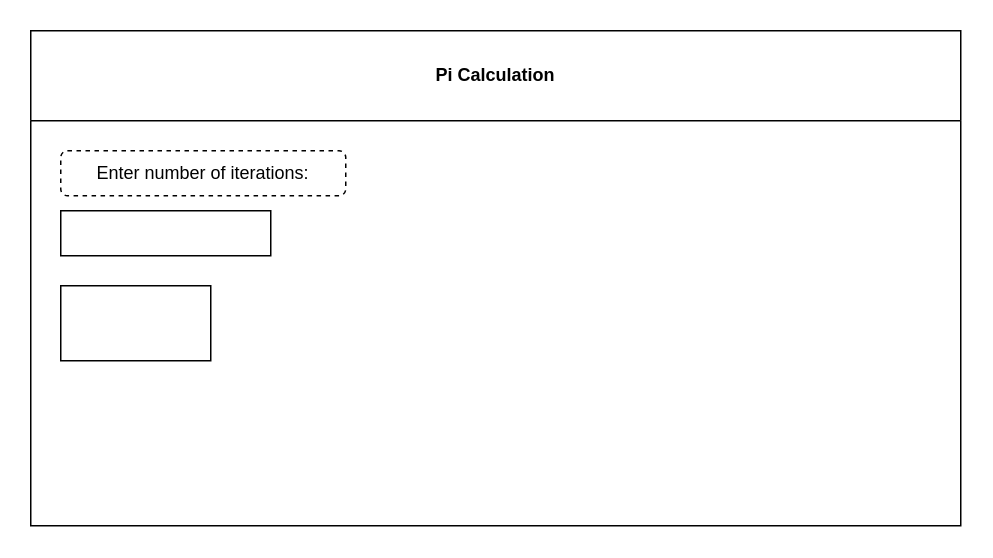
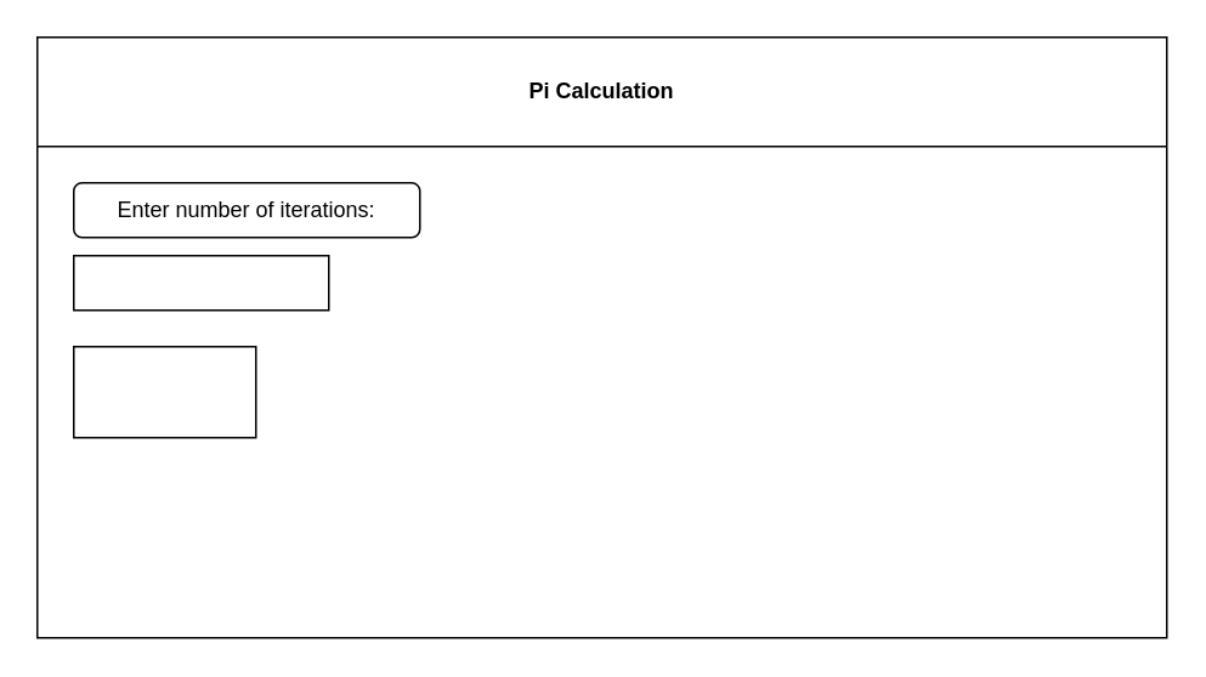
- <mxCell id="4" value="Enter number of iterations:" style="rounded=1;whiteSpace=wrap;html=1;dashed=1;" vertex="1" parent="2"><mxGeometry x="20" y="80" width="190" height="30" as="geometry" /></mxCell>
+ <mxCell id="4" value="Enter number of iterations:" style="rounded=1;whiteSpace=wrap;html=1;" vertex="1" parent="2"><mxGeometry x="20" y="80" width="190" height="30" as="geometry" /></mxCell>
